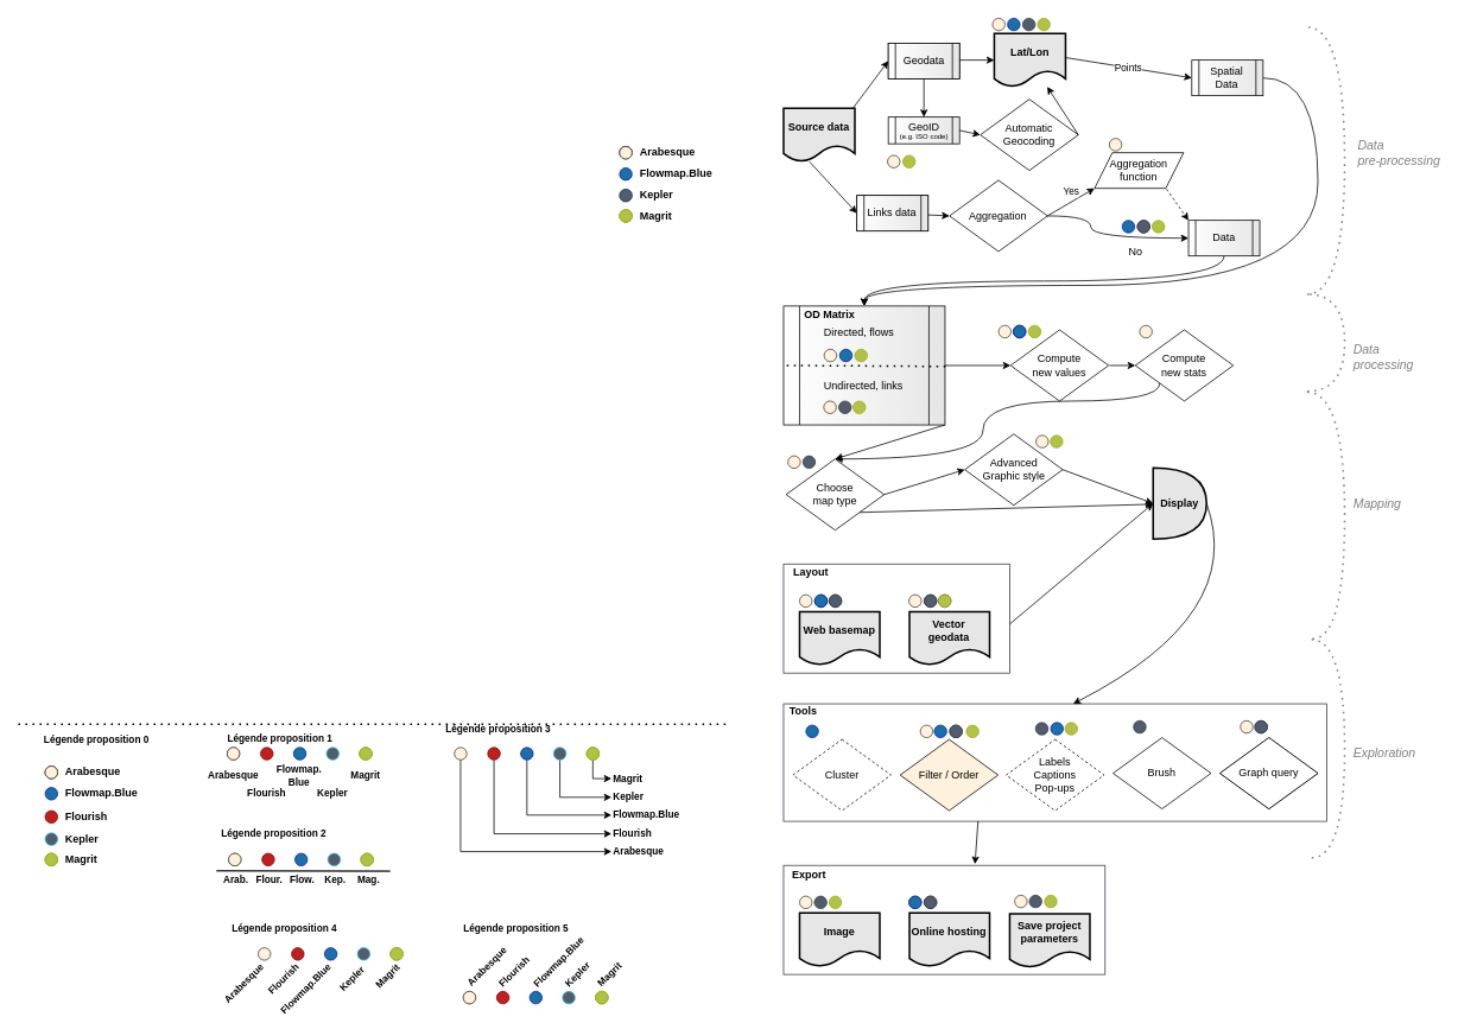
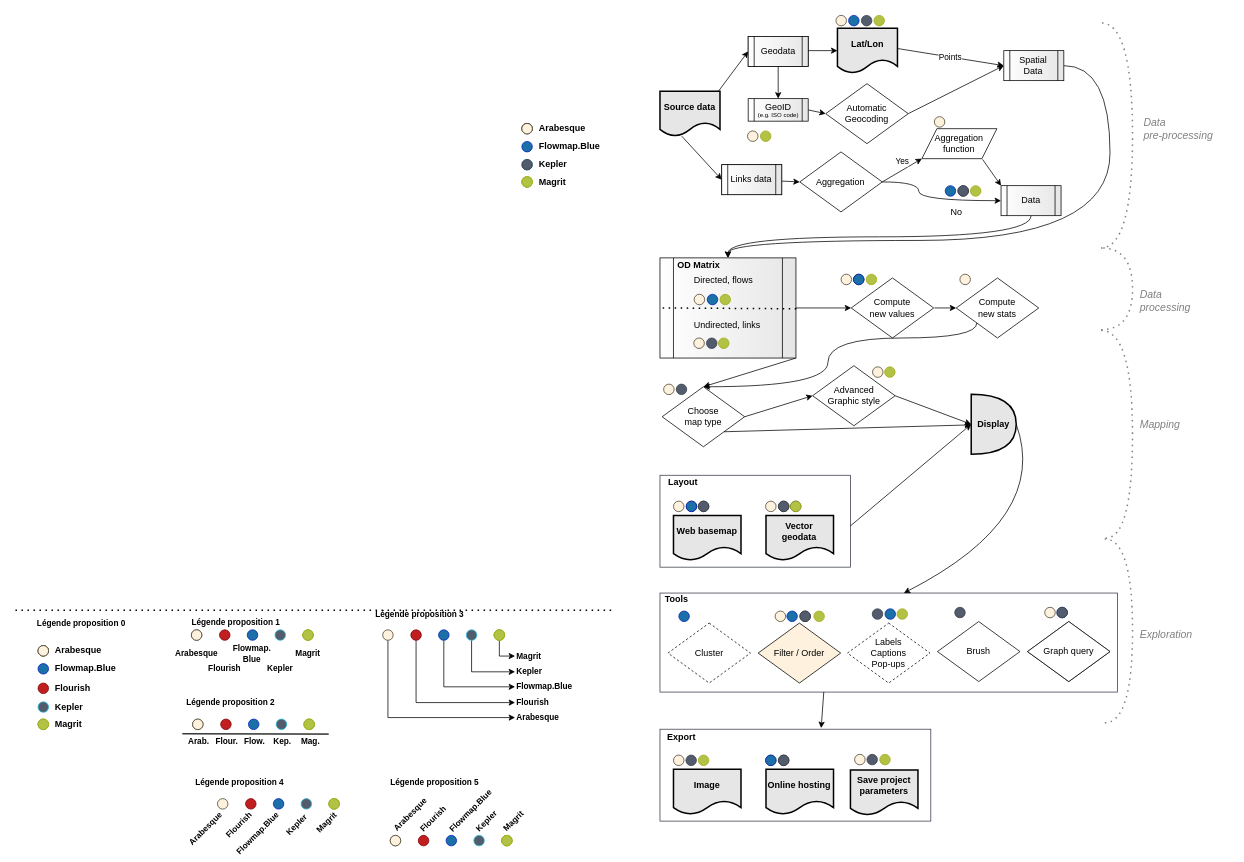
- <mxCell id="177" value="" style="endArrow=classic;html=1;exitX=1;exitY=0.5;exitDx=0;exitDy=0;" edge="1" parent="1" source="21" target="169"><mxGeometry width="50" height="50" relative="1" as="geometry"><mxPoint x="1165.8" y="175" as="sourcePoint" /><mxPoint x="1215.8" y="125" as="targetPoint" /></mxGeometry></mxCell>
+ <mxCell id="177" value="" style="endArrow=classic;html=1;entryX=0;entryY=0.5;entryDx=0;entryDy=0;exitX=1;exitY=0.5;exitDx=0;exitDy=0;" edge="1" parent="1" source="21" target="31"><mxGeometry width="50" height="50" relative="1" as="geometry"><mxPoint x="1165.8" y="175" as="sourcePoint" /><mxPoint x="1215.8" y="125" as="targetPoint" /></mxGeometry></mxCell>
- <mxCell id="29" value="" style="endArrow=classic;html=1;exitX=0.809;exitY=1.025;exitDx=0;exitDy=0;entryX=0;entryY=0;entryDx=0;entryDy=0;exitPerimeter=0;dashed=1;" parent="1" source="25" target="28" edge="1"><mxGeometry width="50" height="50" relative="1" as="geometry"><mxPoint x="1176.43" y="362" as="sourcePoint" /><mxPoint x="1336.12" y="198" as="targetPoint" /></mxGeometry></mxCell>
+ <mxCell id="29" value="" style="endArrow=classic;html=1;exitX=0.809;exitY=1.025;exitDx=0;exitDy=0;entryX=0;entryY=0;entryDx=0;entryDy=0;exitPerimeter=0;" parent="1" source="25" target="28" edge="1"><mxGeometry width="50" height="50" relative="1" as="geometry"><mxPoint x="1176.43" y="362" as="sourcePoint" /><mxPoint x="1336.12" y="198" as="targetPoint" /></mxGeometry></mxCell>
